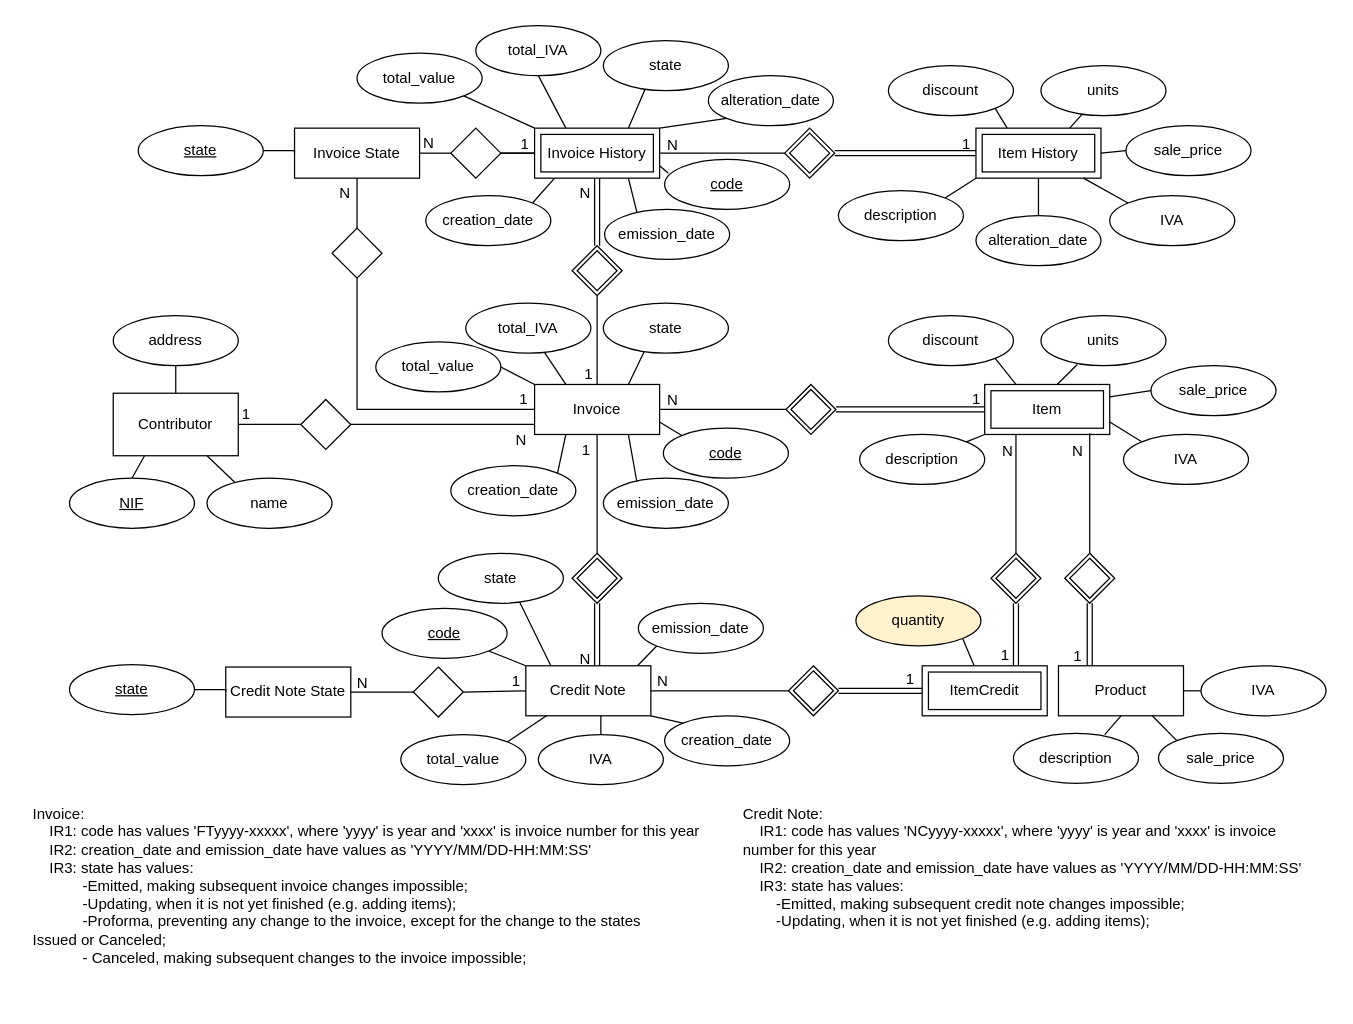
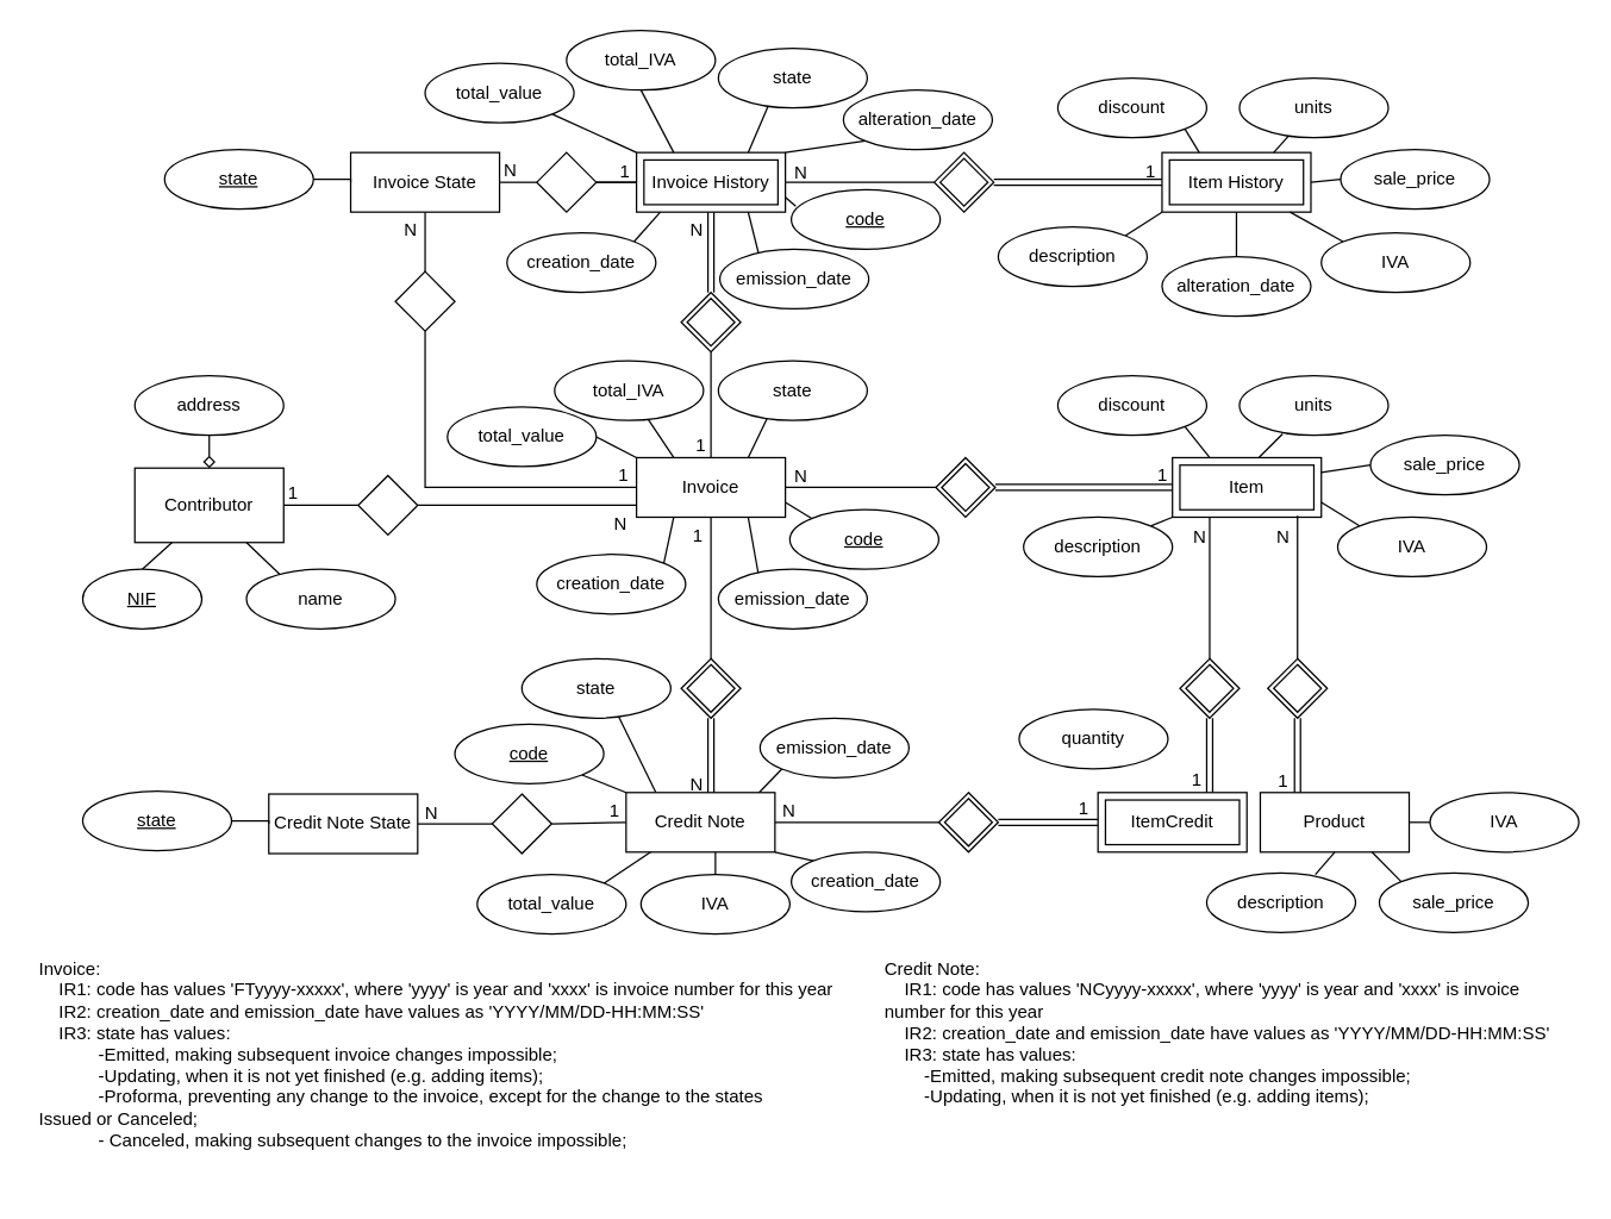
- <mxCell id="50" style="edgeStyle=none;rounded=0;orthogonalLoop=1;jettySize=auto;html=1;exitX=0.5;exitY=1;exitDx=0;exitDy=0;entryX=0.5;entryY=0;entryDx=0;entryDy=0;endArrow=none;endFill=0;strokeColor=#000000;" parent="1" source="51" target="45" edge="1"><mxGeometry relative="1" as="geometry" /></mxCell>
+ <mxCell id="50" style="edgeStyle=none;rounded=0;orthogonalLoop=1;jettySize=auto;html=1;exitX=0.5;exitY=1;exitDx=0;exitDy=0;entryX=0.5;entryY=0;entryDx=0;entryDy=0;endArrow=diamond;endFill=0;strokeColor=#000000;" parent="1" source="51" target="45" edge="1"><mxGeometry relative="1" as="geometry" /></mxCell>
- <mxCell id="47" value="NIF" style="ellipse;whiteSpace=wrap;html=1;align=center;fontStyle=4;rounded=0;shadow=0;glass=0;sketch=0;strokeColor=#000000;gradientColor=none;" parent="1" vertex="1"><mxGeometry x="55" y="382" width="100" height="40" as="geometry" /></mxCell>
+ <mxCell id="47" value="NIF" style="ellipse;whiteSpace=wrap;html=1;align=center;fontStyle=4;rounded=0;shadow=0;glass=0;sketch=0;strokeColor=#000000;gradientColor=none;" parent="1" vertex="1"><mxGeometry x="55" y="382" width="80" height="40" as="geometry" /></mxCell>
- <mxCell id="107" value="quantity" style="ellipse;whiteSpace=wrap;html=1;align=center;fillColor=#fff2cc;" vertex="1" parent="1"><mxGeometry x="684" y="476" width="100" height="40" as="geometry" /></mxCell>
+ <mxCell id="107" value="quantity" style="ellipse;whiteSpace=wrap;html=1;align=center;" vertex="1" parent="1"><mxGeometry x="684" y="476" width="100" height="40" as="geometry" /></mxCell>
- <mxCell id="106" style="edgeStyle=none;rounded=0;orthogonalLoop=1;jettySize=auto;html=1;exitX=1;exitY=1;exitDx=0;exitDy=0;endArrow=none;endFill=0;" edge="1" parent="1" source="107" target="92"><mxGeometry relative="1" as="geometry" /></mxCell>
